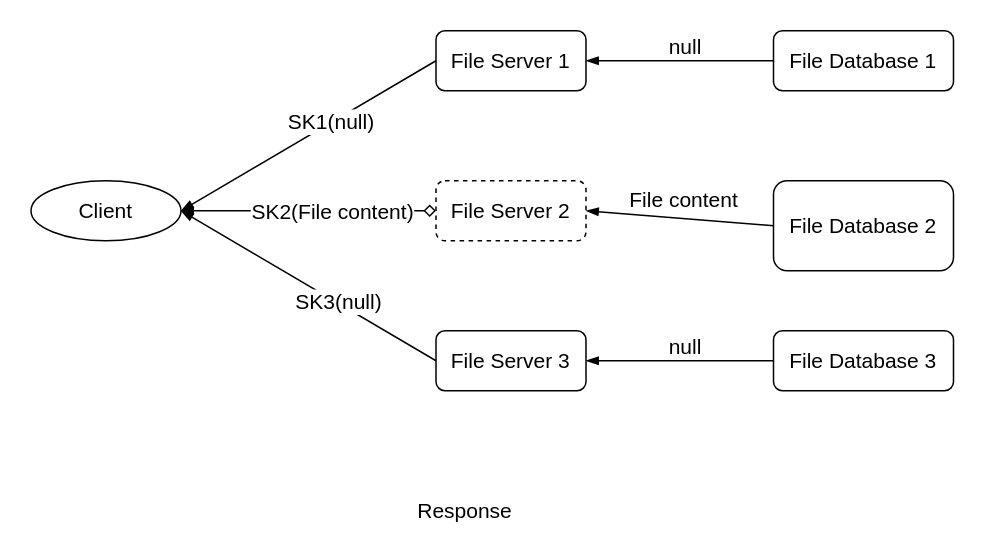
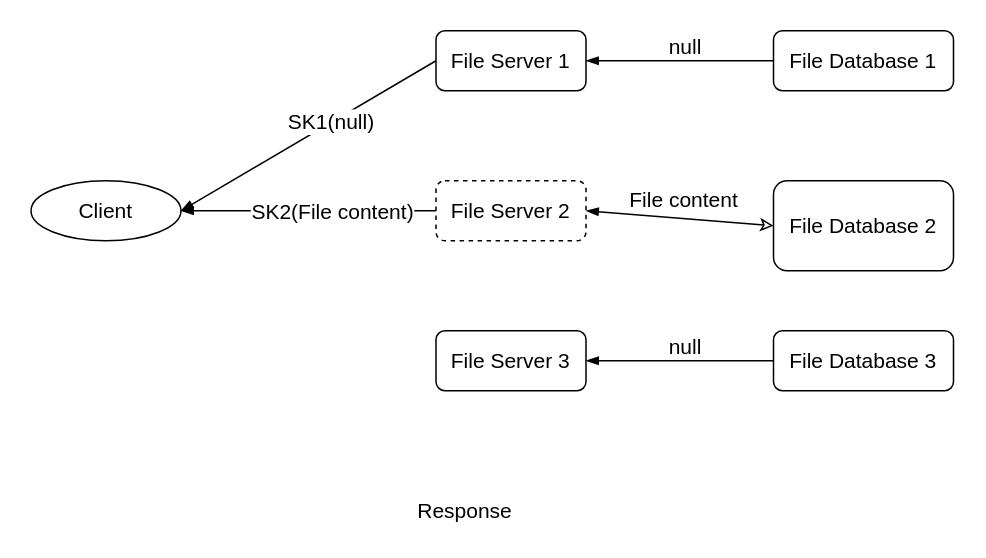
- <mxCell id="4" style="edgeStyle=none;rounded=0;orthogonalLoop=1;jettySize=auto;html=1;exitX=1;exitY=0.5;exitDx=0;exitDy=0;entryX=0;entryY=0.5;entryDx=0;entryDy=0;startArrow=blockThin;startFill=1;endArrow=diamond;endFill=0;" edge="1" parent="1" source="8" target="14"><mxGeometry relative="1" as="geometry" /></mxCell>
+ <mxCell id="4" style="edgeStyle=none;rounded=0;orthogonalLoop=1;jettySize=auto;html=1;exitX=1;exitY=0.5;exitDx=0;exitDy=0;entryX=0;entryY=0.5;entryDx=0;entryDy=0;startArrow=blockThin;startFill=1;endArrow=none;endFill=0;" edge="1" parent="1" source="8" target="14"><mxGeometry relative="1" as="geometry" /></mxCell>
- <mxCell id="12" style="edgeStyle=none;rounded=0;orthogonalLoop=1;jettySize=auto;html=1;exitX=1;exitY=0.5;exitDx=0;exitDy=0;entryX=0;entryY=0.5;entryDx=0;entryDy=0;startArrow=blockThin;startFill=1;endArrow=none;endFill=0;" edge="1" parent="1" source="14" target="20"><mxGeometry relative="1" as="geometry" /></mxCell>
+ <mxCell id="12" style="edgeStyle=none;rounded=0;orthogonalLoop=1;jettySize=auto;html=1;exitX=1;exitY=0.5;exitDx=0;exitDy=0;entryX=0;entryY=0.5;entryDx=0;entryDy=0;startArrow=blockThin;startFill=1;endArrow=classic;endFill=0;" edge="1" parent="1" source="14" target="20"><mxGeometry relative="1" as="geometry" /></mxCell>
- <mxCell id="6" style="edgeStyle=none;rounded=0;orthogonalLoop=1;jettySize=auto;html=1;exitX=1;exitY=0.5;exitDx=0;exitDy=0;entryX=0;entryY=0.5;entryDx=0;entryDy=0;startArrow=blockThin;startFill=1;endArrow=none;endFill=0;" edge="1" parent="1" source="8" target="17"><mxGeometry relative="1" as="geometry" /></mxCell>
- <mxCell id="7" value="&lt;span style=&quot;font-size: 14px&quot;&gt;SK3(null)&lt;/span&gt;" style="edgeLabel;html=1;align=center;verticalAlign=middle;resizable=0;points=[];" vertex="1" connectable="0" parent="6"><mxGeometry x="0.147" y="1" relative="1" as="geometry"><mxPoint x="7.09" y="3.57" as="offset" /></mxGeometry></mxCell>
